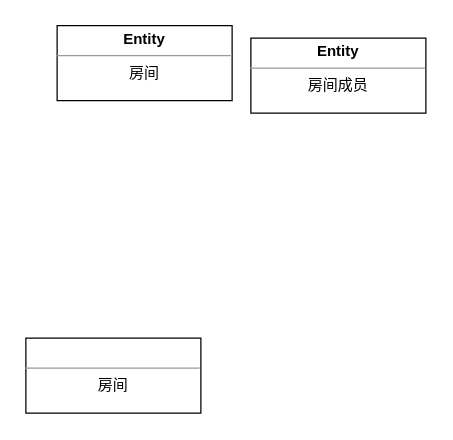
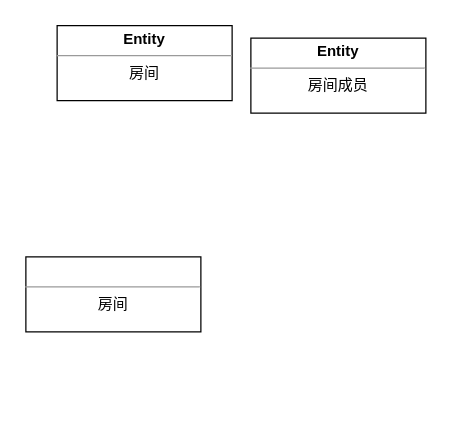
- <mxCell id="4" value="&lt;p style=&quot;margin: 4px 0px 0px&quot;&gt;&lt;br&gt;&lt;/p&gt;&lt;hr size=&quot;1&quot;&gt;&lt;div style=&quot;height: 2px&quot;&gt;房间&lt;/div&gt;" style="verticalAlign=top;align=center;overflow=fill;fontSize=12;fontFamily=Helvetica;html=1;" vertex="1" parent="1"><mxGeometry x="20" y="270" width="140" height="60" as="geometry" /></mxCell>
+ <mxCell id="4" value="&lt;p style=&quot;margin: 4px 0px 0px&quot;&gt;&lt;br&gt;&lt;/p&gt;&lt;hr size=&quot;1&quot;&gt;&lt;div style=&quot;height: 2px&quot;&gt;房间&lt;/div&gt;" style="verticalAlign=top;align=center;overflow=fill;fontSize=12;fontFamily=Helvetica;html=1;" vertex="1" parent="1"><mxGeometry x="20" y="205" width="140" height="60" as="geometry" /></mxCell>
